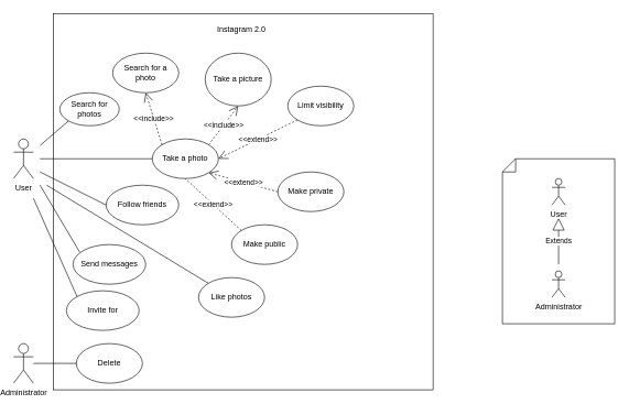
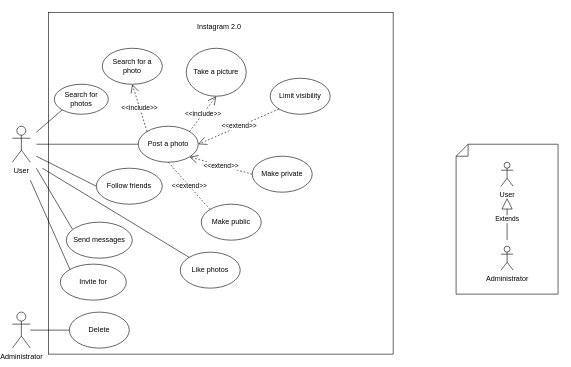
- <mxCell id="11" value="Limit visibility" style="ellipse;whiteSpace=wrap;html=1;" vertex="1" parent="1"><mxGeometry x="435" y="130" width="100" height="60" as="geometry" /></mxCell>
+ <mxCell id="11" value="Limit visibility" style="ellipse;whiteSpace=wrap;html=1;" vertex="1" parent="1"><mxGeometry x="450" y="130" width="100" height="60" as="geometry" /></mxCell>
- <mxCell id="5" value="Take a photo" style="ellipse;whiteSpace=wrap;html=1;" vertex="1" parent="1"><mxGeometry x="230" y="210" width="100" height="60" as="geometry" /></mxCell>
+ <mxCell id="5" value="Post a photo" style="ellipse;whiteSpace=wrap;html=1;" vertex="1" parent="1"><mxGeometry x="230" y="210" width="100" height="60" as="geometry" /></mxCell>
- <mxCell id="13" value="Make public" style="ellipse;whiteSpace=wrap;html=1;" vertex="1" parent="1"><mxGeometry x="350" y="340" width="100" height="60" as="geometry" /></mxCell>
+ <mxCell id="13" value="Make public" style="ellipse;whiteSpace=wrap;html=1;" vertex="1" parent="1"><mxGeometry x="335" y="340" width="100" height="60" as="geometry" /></mxCell>
